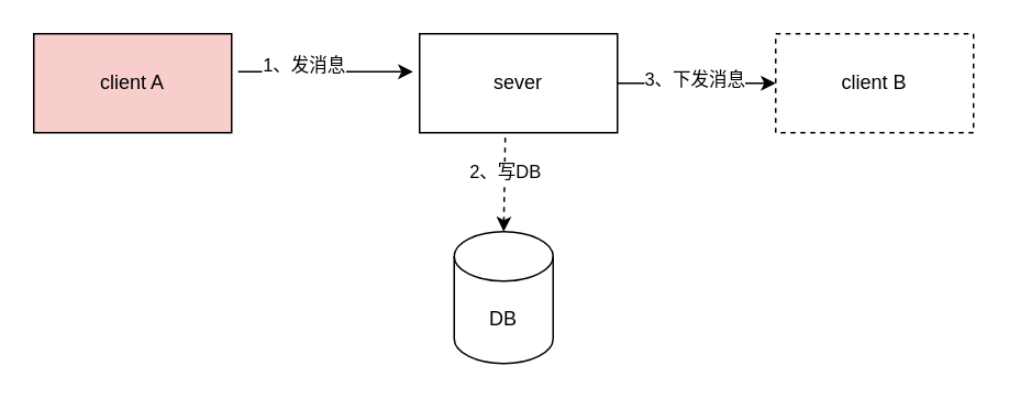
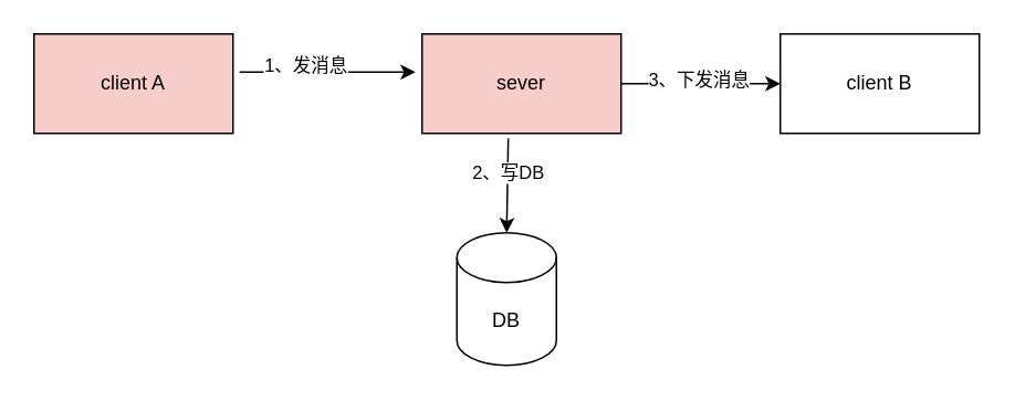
- <mxCell id="3" value="sever" style="rounded=0;whiteSpace=wrap;html=1;" vertex="1" parent="1"><mxGeometry x="254" y="20" width="120" height="60" as="geometry" /></mxCell>
+ <mxCell id="3" value="sever" style="rounded=0;whiteSpace=wrap;html=1;fillColor=#f8cecc;" vertex="1" parent="1"><mxGeometry x="254" y="20" width="120" height="60" as="geometry" /></mxCell>
- <mxCell id="7" value="client B" style="rounded=0;whiteSpace=wrap;html=1;dashed=1;" vertex="1" parent="1"><mxGeometry x="470" y="20" width="120" height="60" as="geometry" /></mxCell>
+ <mxCell id="7" value="client B" style="rounded=0;whiteSpace=wrap;html=1;" vertex="1" parent="1"><mxGeometry x="470" y="20" width="120" height="60" as="geometry" /></mxCell>
- <mxCell id="8" value="" style="endArrow=classic;html=1;exitX=0.433;exitY=1.05;exitDx=0;exitDy=0;exitPerimeter=0;entryX=0.5;entryY=0;entryDx=0;entryDy=0;entryPerimeter=0;dashed=1;" edge="1" parent="1" source="3" target="4"><mxGeometry width="50" height="50" relative="1" as="geometry"><mxPoint x="290" y="240" as="sourcePoint" /><mxPoint x="340" y="190" as="targetPoint" /></mxGeometry></mxCell>
+ <mxCell id="8" value="" style="endArrow=classic;html=1;exitX=0.433;exitY=1.05;exitDx=0;exitDy=0;exitPerimeter=0;entryX=0.5;entryY=0;entryDx=0;entryDy=0;entryPerimeter=0;" edge="1" parent="1" source="3" target="4"><mxGeometry width="50" height="50" relative="1" as="geometry"><mxPoint x="290" y="240" as="sourcePoint" /><mxPoint x="340" y="190" as="targetPoint" /></mxGeometry></mxCell>
